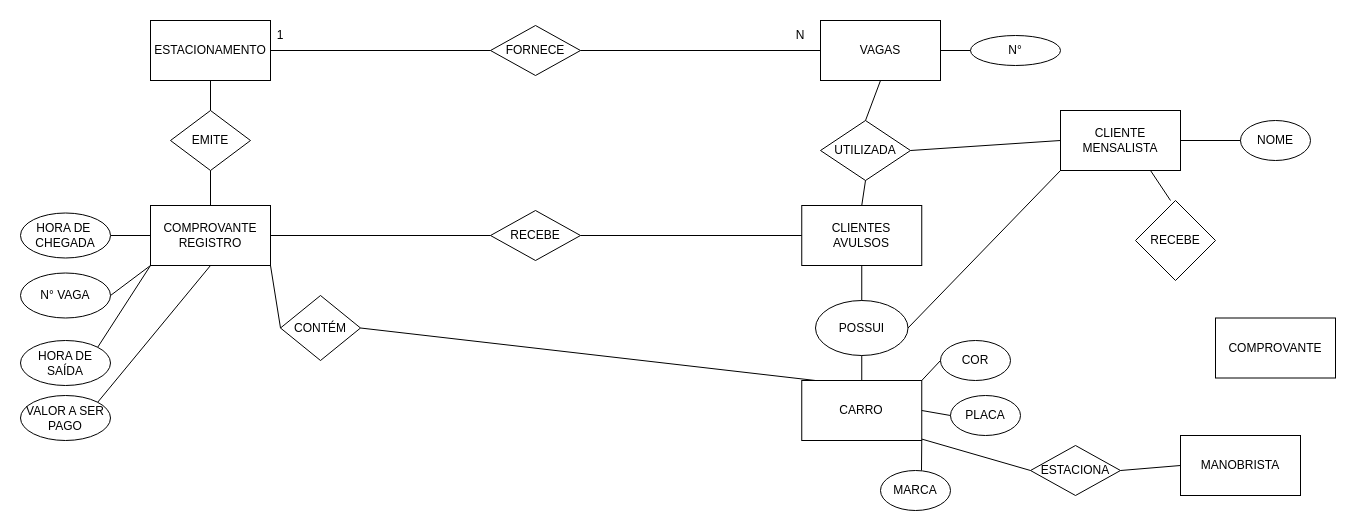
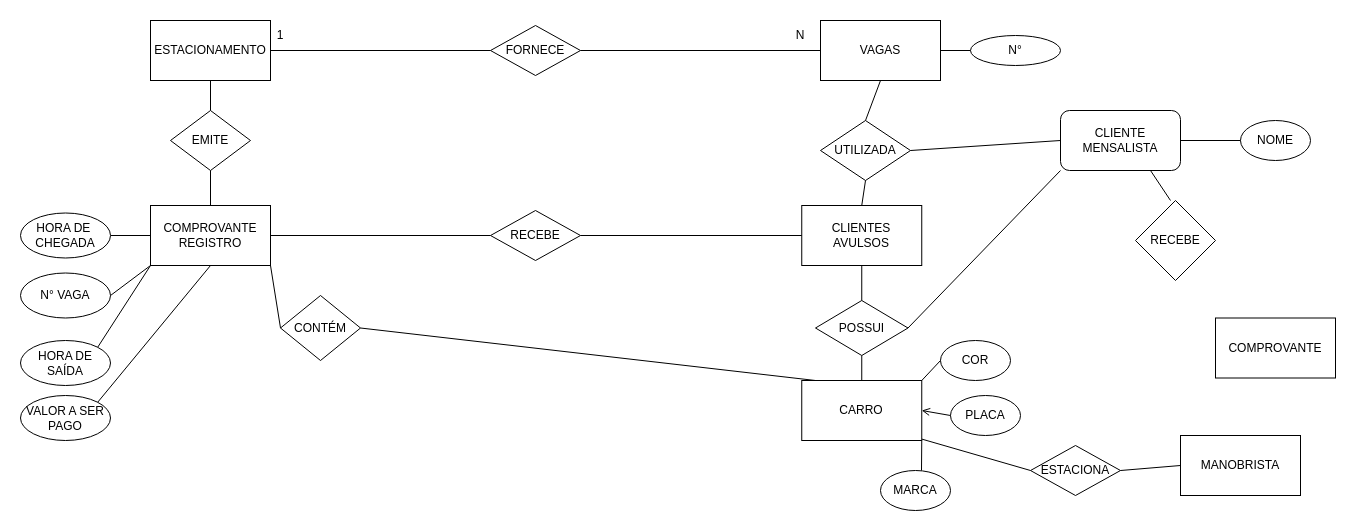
- <mxCell id="37" value="CLIENTE MENSALISTA" style="rounded=0;whiteSpace=wrap;html=1;" vertex="1" parent="1"><mxGeometry x="1060" y="110" width="120" height="60" as="geometry" /></mxCell>
+ <mxCell id="37" value="CLIENTE MENSALISTA" style="whiteSpace=wrap;html=1;rounded=1;" vertex="1" parent="1"><mxGeometry x="1060" y="110" width="120" height="60" as="geometry" /></mxCell>
- <mxCell id="18" value="POSSUI" style="ellipse;whiteSpace=wrap;html=1;" vertex="1" parent="1"><mxGeometry x="815" y="300" width="92.5" height="55" as="geometry" /></mxCell>
+ <mxCell id="18" value="POSSUI" style="rhombus;whiteSpace=wrap;html=1;" vertex="1" parent="1"><mxGeometry x="815" y="300" width="92.5" height="55" as="geometry" /></mxCell>
- <mxCell id="43" value="" style="endArrow=none;html=1;rounded=0;entryX=1;entryY=0.5;entryDx=0;entryDy=0;exitX=0;exitY=0.5;exitDx=0;exitDy=0;" edge="1" parent="1" source="22" target="17"><mxGeometry width="50" height="50" relative="1" as="geometry"><mxPoint x="980" y="440" as="sourcePoint" /><mxPoint x="1030" y="390" as="targetPoint" /></mxGeometry></mxCell>
+ <mxCell id="43" value="" style="endArrow=open;html=1;rounded=0;entryX=1;entryY=0.5;entryDx=0;entryDy=0;exitX=0;exitY=0.5;exitDx=0;exitDy=0;" edge="1" parent="1" source="22" target="17"><mxGeometry width="50" height="50" relative="1" as="geometry"><mxPoint x="980" y="440" as="sourcePoint" /><mxPoint x="1030" y="390" as="targetPoint" /></mxGeometry></mxCell>
